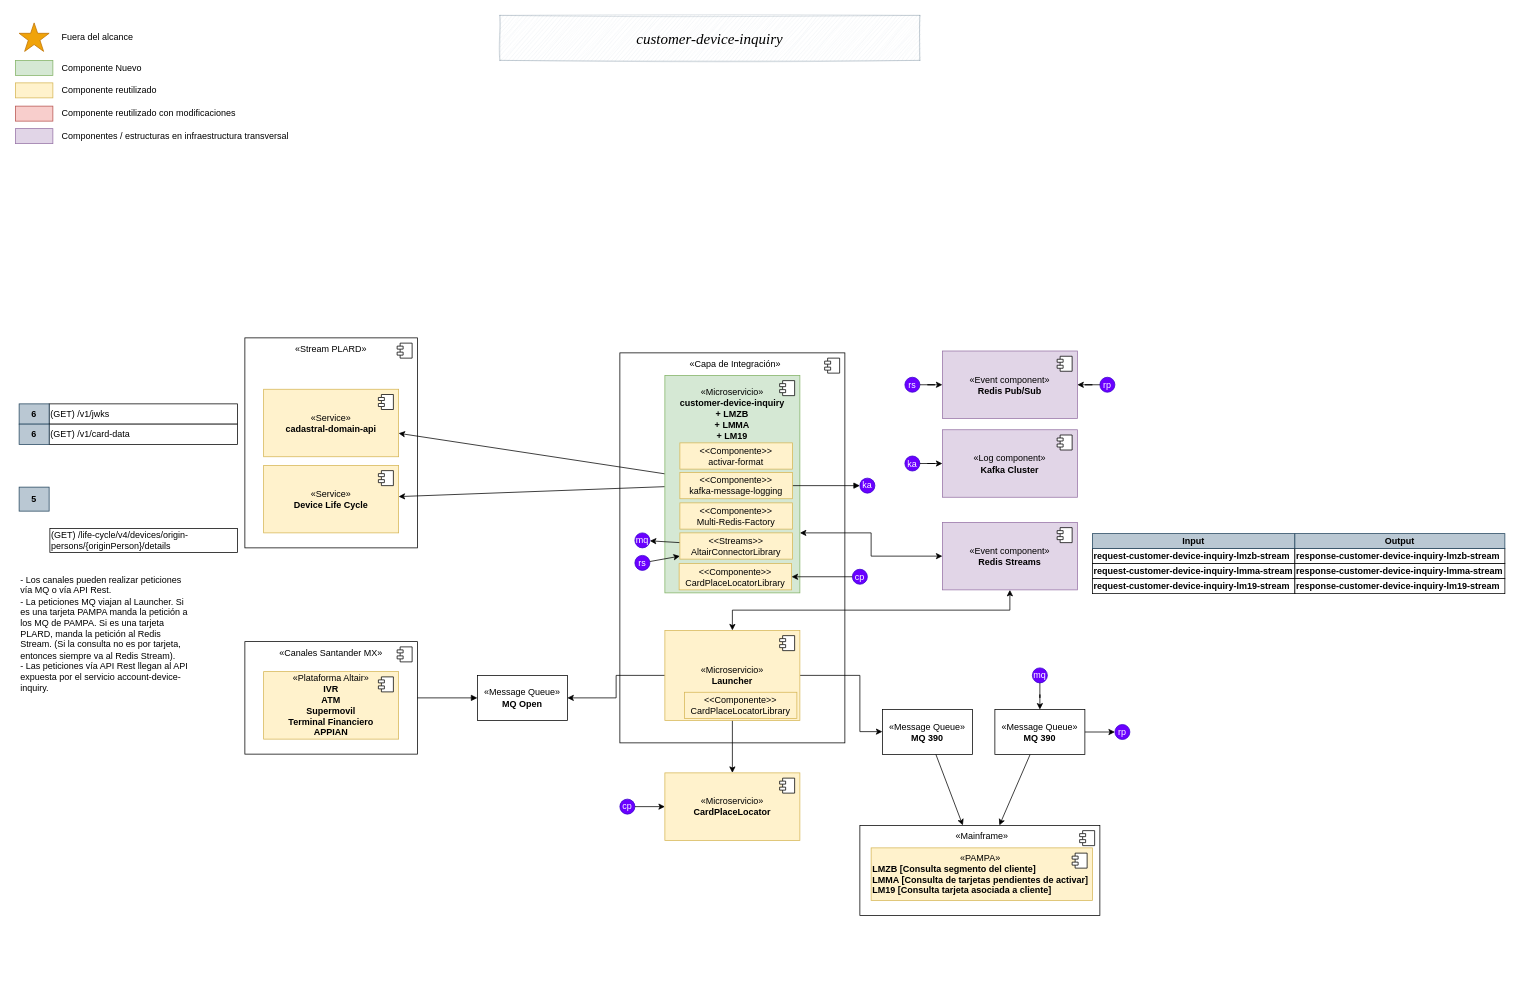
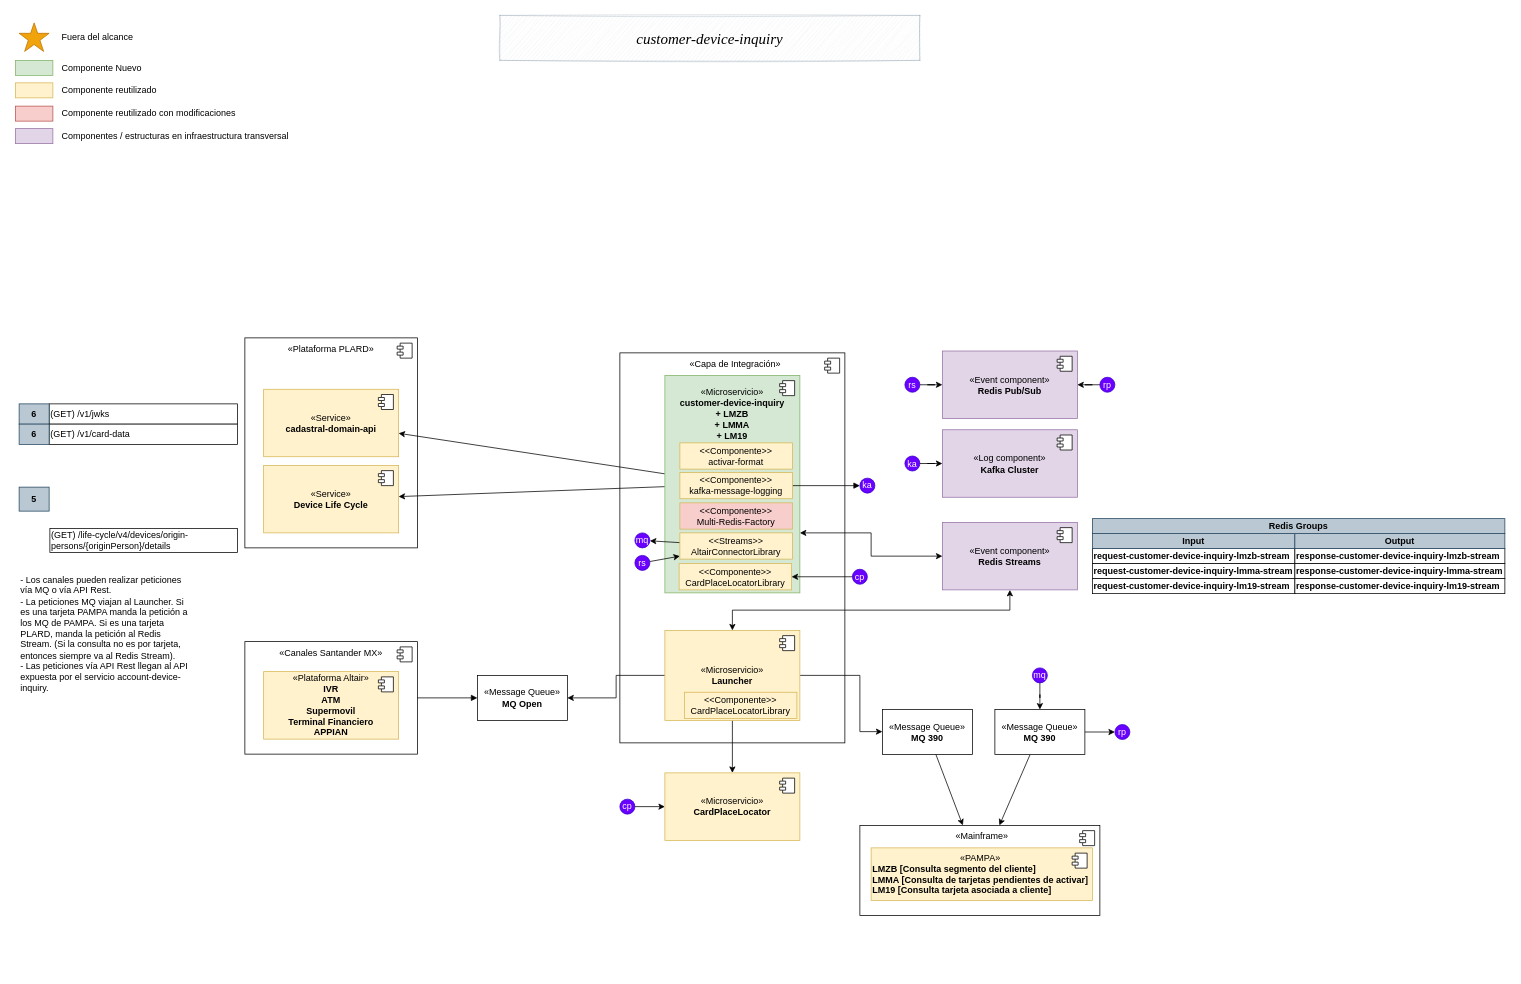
- <mxCell id="33" value="&lt;div&gt;«Stream PLARD»&lt;/div&gt;" style="text;html=1;align=center;verticalAlign=middle;whiteSpace=wrap;rounded=0;" parent="1" vertex="1"><mxGeometry x="381" y="450" width="120" height="30" as="geometry" /></mxCell>
+ <mxCell id="33" value="&lt;div&gt;«Plataforma PLARD»&lt;/div&gt;" style="text;html=1;align=center;verticalAlign=middle;whiteSpace=wrap;rounded=0;" parent="1" vertex="1"><mxGeometry x="381" y="450" width="120" height="30" as="geometry" /></mxCell>
- <mxCell id="115" value="&amp;lt;&amp;lt;Componente&amp;gt;&amp;gt;&lt;div&gt;Multi-Redis-Factory&lt;/div&gt;" style="rounded=0;whiteSpace=wrap;html=1;fillColor=#fff2cc;strokeColor=#d6b656;" vertex="1" parent="1"><mxGeometry x="906" y="670" width="150" height="35" as="geometry" /></mxCell>
+ <mxCell id="115" value="&amp;lt;&amp;lt;Componente&amp;gt;&amp;gt;&lt;div&gt;Multi-Redis-Factory&lt;/div&gt;" style="rounded=0;whiteSpace=wrap;html=1;fillColor=#f8cecc;strokeColor=#d6b656;" vertex="1" parent="1"><mxGeometry x="906" y="670" width="150" height="35" as="geometry" /></mxCell>
+ <mxCell id="64" value="Redis Groups" style="rounded=0;whiteSpace=wrap;html=1;fillColor=#bac8d3;strokeColor=#23445d;fontStyle=1" parent="1" vertex="1"><mxGeometry x="1456" y="691" width="550" height="20" as="geometry" /></mxCell>
